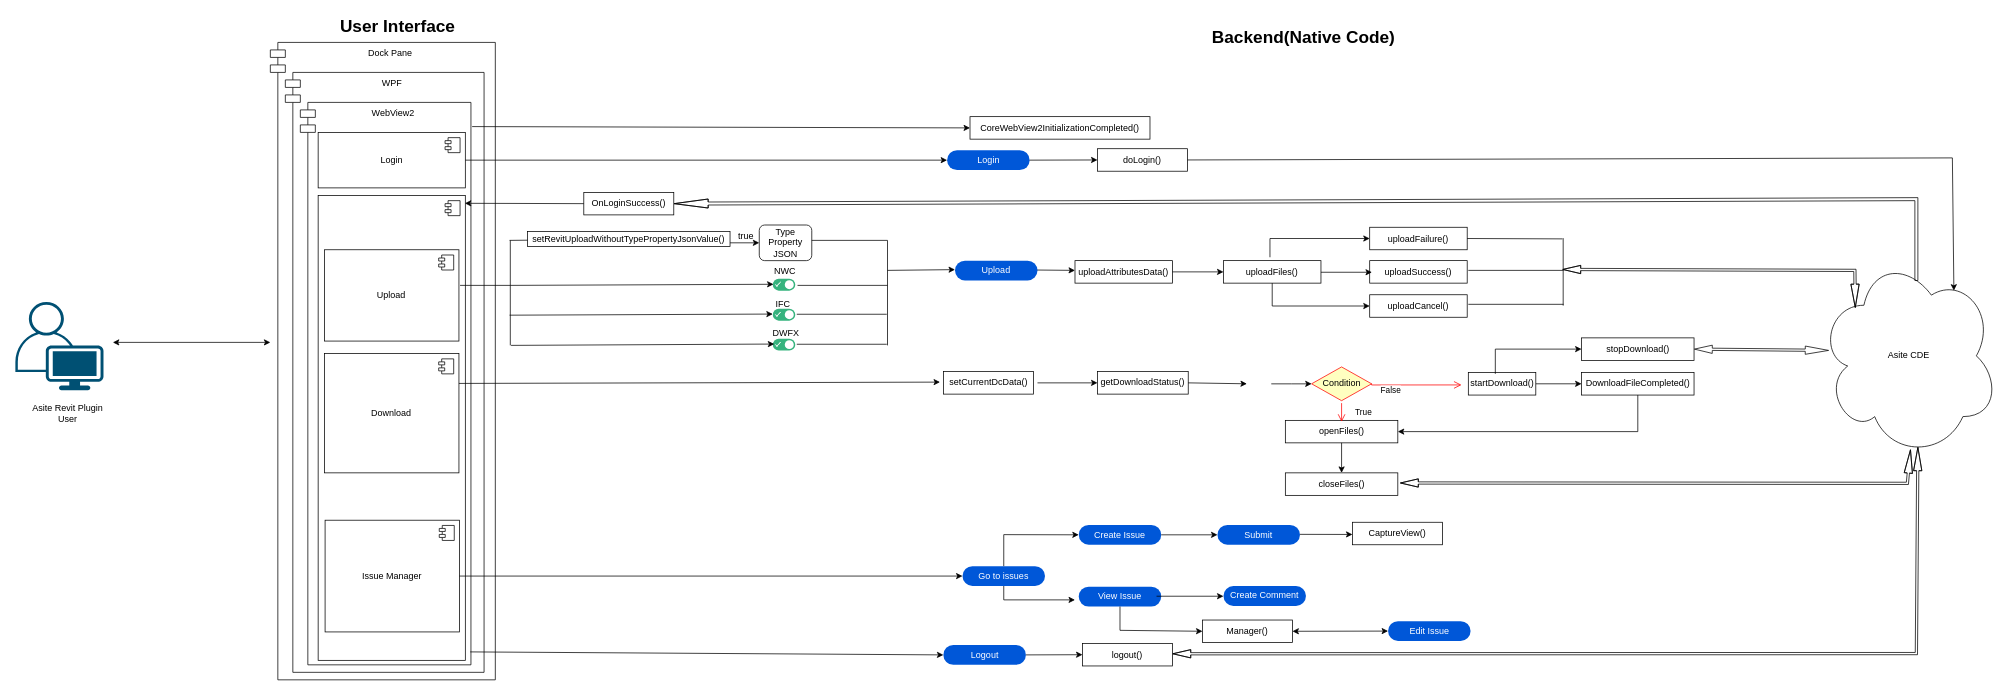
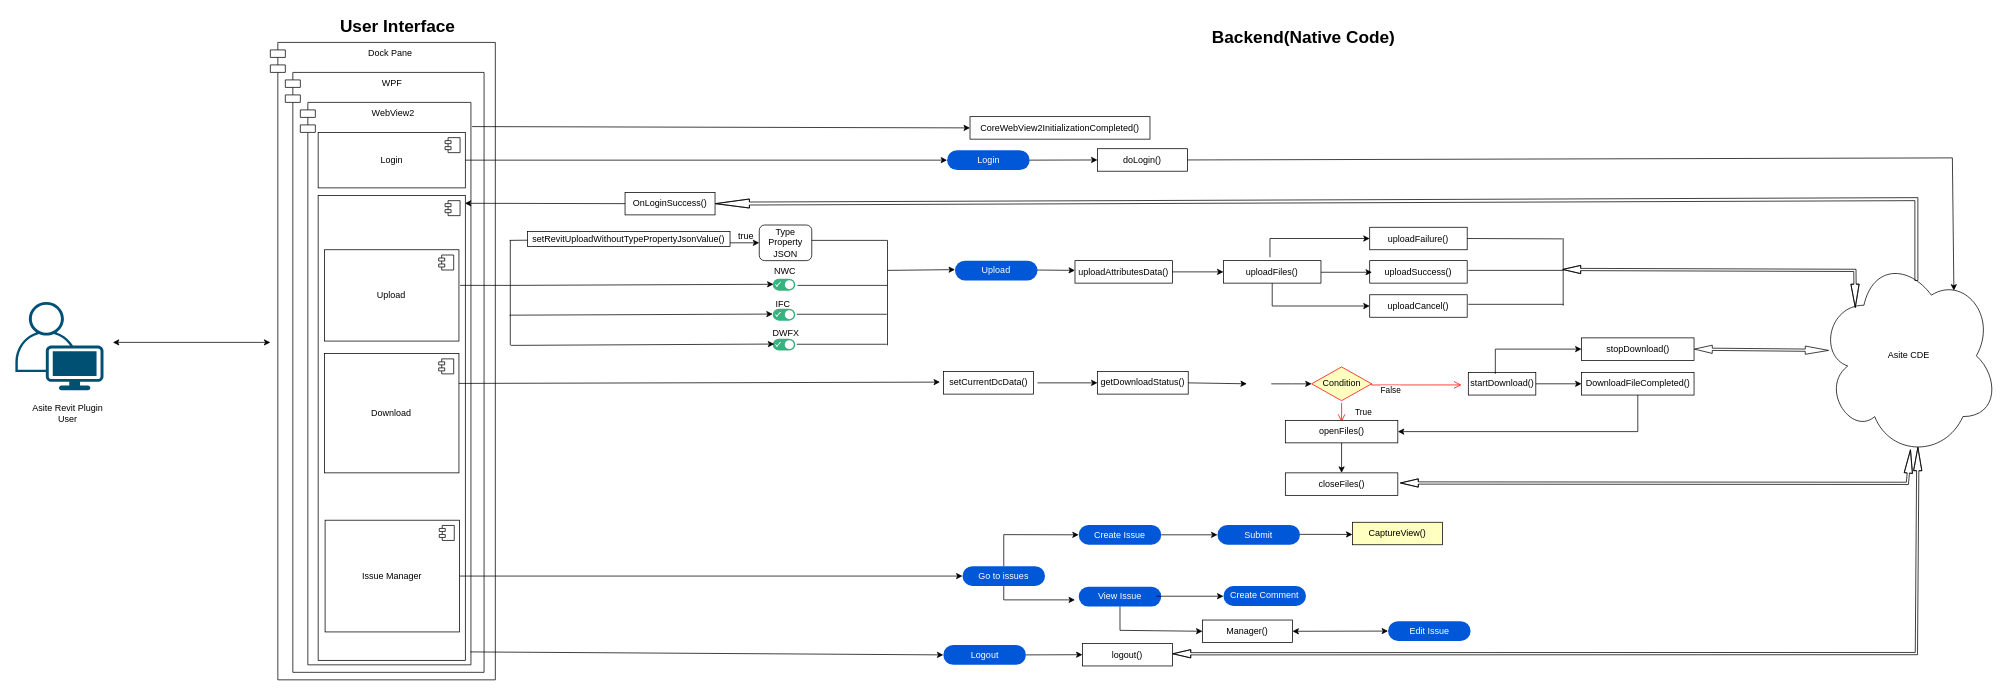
- <mxCell id="111" value="OnLoginSuccess()" style="rounded=0;whiteSpace=wrap;html=1;" vertex="1" parent="1"><mxGeometry x="778" y="256" width="120" height="30" as="geometry" /></mxCell>
+ <mxCell id="111" value="OnLoginSuccess()" style="rounded=0;whiteSpace=wrap;html=1;" vertex="1" parent="1"><mxGeometry x="833" y="256" width="120" height="30" as="geometry" /></mxCell>
- <mxCell id="23" value="CaptureView()" style="rounded=0;whiteSpace=wrap;html=1;" vertex="1" parent="1"><mxGeometry x="1803" y="695.88" width="120" height="30" as="geometry" /></mxCell>
+ <mxCell id="23" value="CaptureView()" style="rounded=0;whiteSpace=wrap;html=1;fillColor=#ffffc0;" vertex="1" parent="1"><mxGeometry x="1803" y="695.88" width="120" height="30" as="geometry" /></mxCell>
